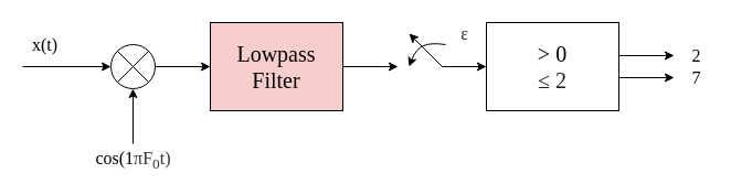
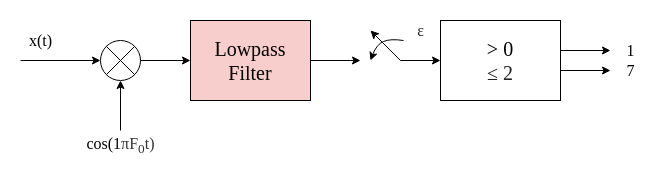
- <mxCell id="19" value="2" style="text;html=1;align=center;verticalAlign=middle;resizable=0;points=[];autosize=1;strokeColor=none;fillColor=none;fontFamily=Times New Roman;fontSize=16;" vertex="1" parent="1"><mxGeometry x="620" y="40" width="20" height="20" as="geometry" /></mxCell>
+ <mxCell id="19" value="1" style="text;html=1;align=center;verticalAlign=middle;resizable=0;points=[];autosize=1;strokeColor=none;fillColor=none;fontFamily=Times New Roman;fontSize=16;" vertex="1" parent="1"><mxGeometry x="620" y="40" width="20" height="20" as="geometry" /></mxCell>
